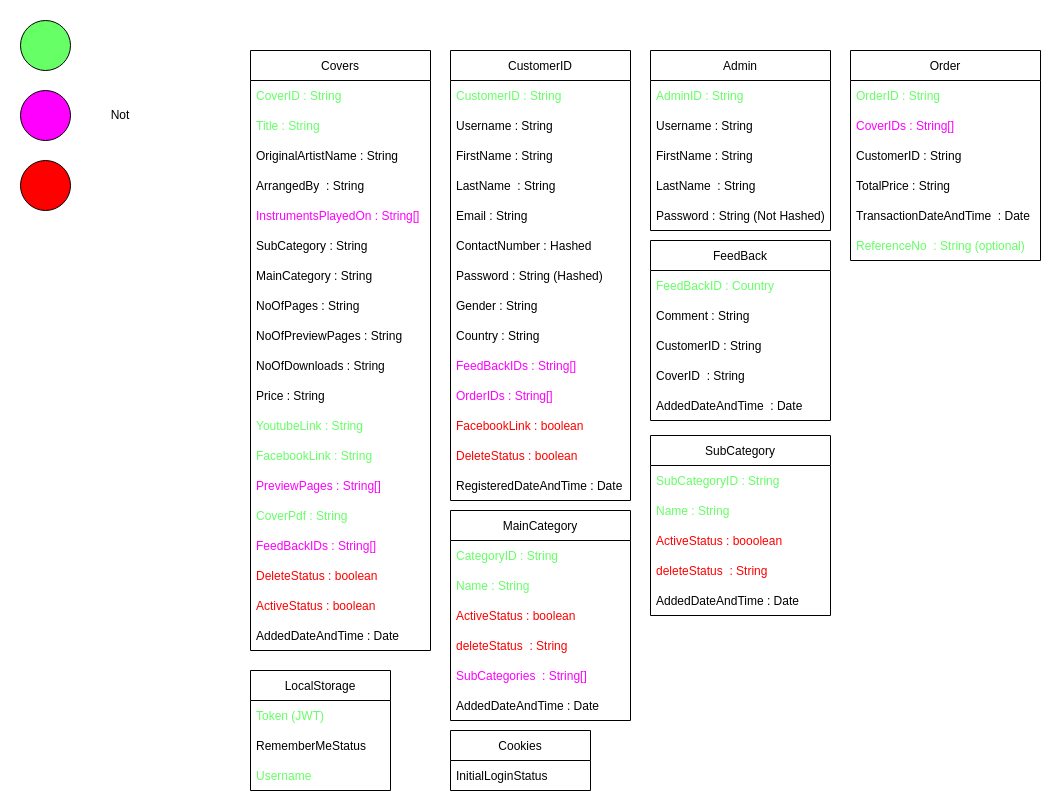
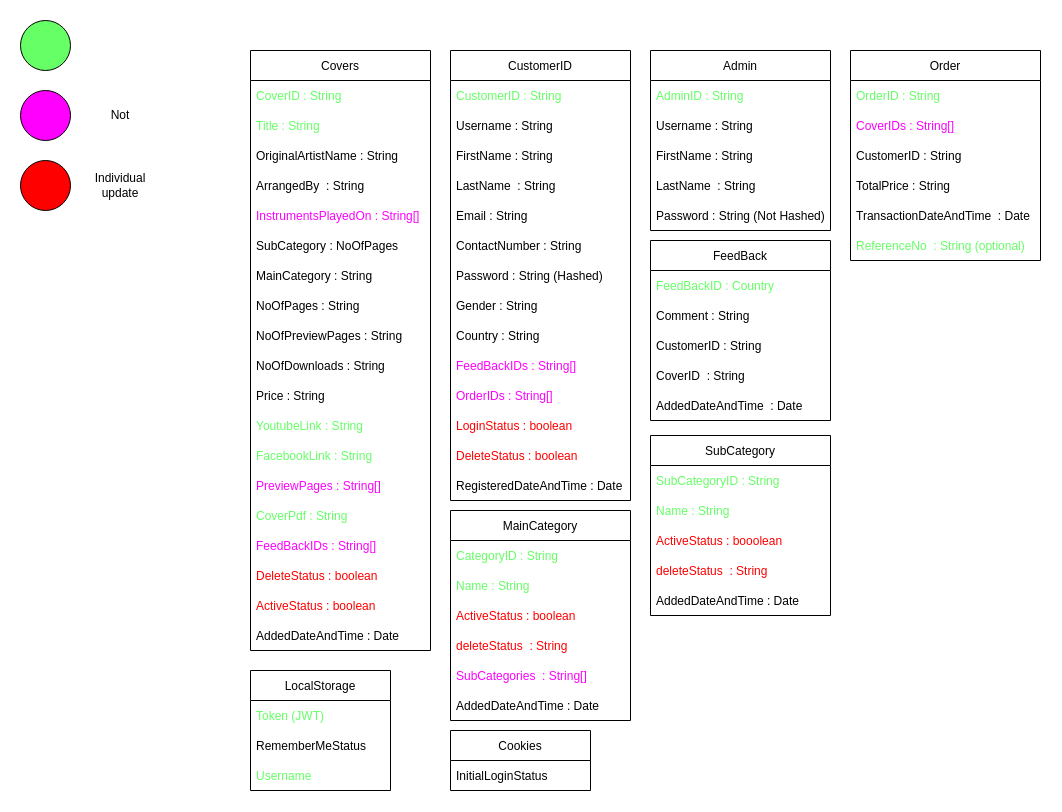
+ <mxCell id="78" value="Individual update" style="text;html=1;strokeColor=none;fillColor=none;align=center;verticalAlign=middle;whiteSpace=wrap;rounded=0;" vertex="1" parent="1"><mxGeometry x="90" y="170" width="60" height="30" as="geometry" /></mxCell>
- <mxCell id="8" value="SubCategory : String" style="text;strokeColor=none;fillColor=none;align=left;verticalAlign=middle;spacingLeft=4;spacingRight=4;overflow=hidden;points=[[0,0.5],[1,0.5]];portConstraint=eastwest;rotatable=0;" vertex="1" parent="2"><mxGeometry y="180" width="180" height="30" as="geometry" /></mxCell>
+ <mxCell id="8" value="SubCategory : NoOfPages" style="text;strokeColor=none;fillColor=none;align=left;verticalAlign=middle;spacingLeft=4;spacingRight=4;overflow=hidden;points=[[0,0.5],[1,0.5]];portConstraint=eastwest;rotatable=0;" vertex="1" parent="2"><mxGeometry y="180" width="180" height="30" as="geometry" /></mxCell>
- <mxCell id="28" value="ContactNumber : Hashed" style="text;strokeColor=none;fillColor=none;align=left;verticalAlign=middle;spacingLeft=4;spacingRight=4;overflow=hidden;points=[[0,0.5],[1,0.5]];portConstraint=eastwest;rotatable=0;" vertex="1" parent="22"><mxGeometry y="180" width="180" height="30" as="geometry" /></mxCell>
+ <mxCell id="28" value="ContactNumber : String" style="text;strokeColor=none;fillColor=none;align=left;verticalAlign=middle;spacingLeft=4;spacingRight=4;overflow=hidden;points=[[0,0.5],[1,0.5]];portConstraint=eastwest;rotatable=0;" vertex="1" parent="22"><mxGeometry y="180" width="180" height="30" as="geometry" /></mxCell>
- <mxCell id="34" value="FacebookLink : boolean" style="text;strokeColor=none;fillColor=none;align=left;verticalAlign=middle;spacingLeft=4;spacingRight=4;overflow=hidden;points=[[0,0.5],[1,0.5]];portConstraint=eastwest;rotatable=0;fontColor=#FF0000;" vertex="1" parent="22"><mxGeometry y="360" width="180" height="30" as="geometry" /></mxCell>
+ <mxCell id="34" value="LoginStatus : boolean" style="text;strokeColor=none;fillColor=none;align=left;verticalAlign=middle;spacingLeft=4;spacingRight=4;overflow=hidden;points=[[0,0.5],[1,0.5]];portConstraint=eastwest;rotatable=0;fontColor=#FF0000;" vertex="1" parent="22"><mxGeometry y="360" width="180" height="30" as="geometry" /></mxCell>
